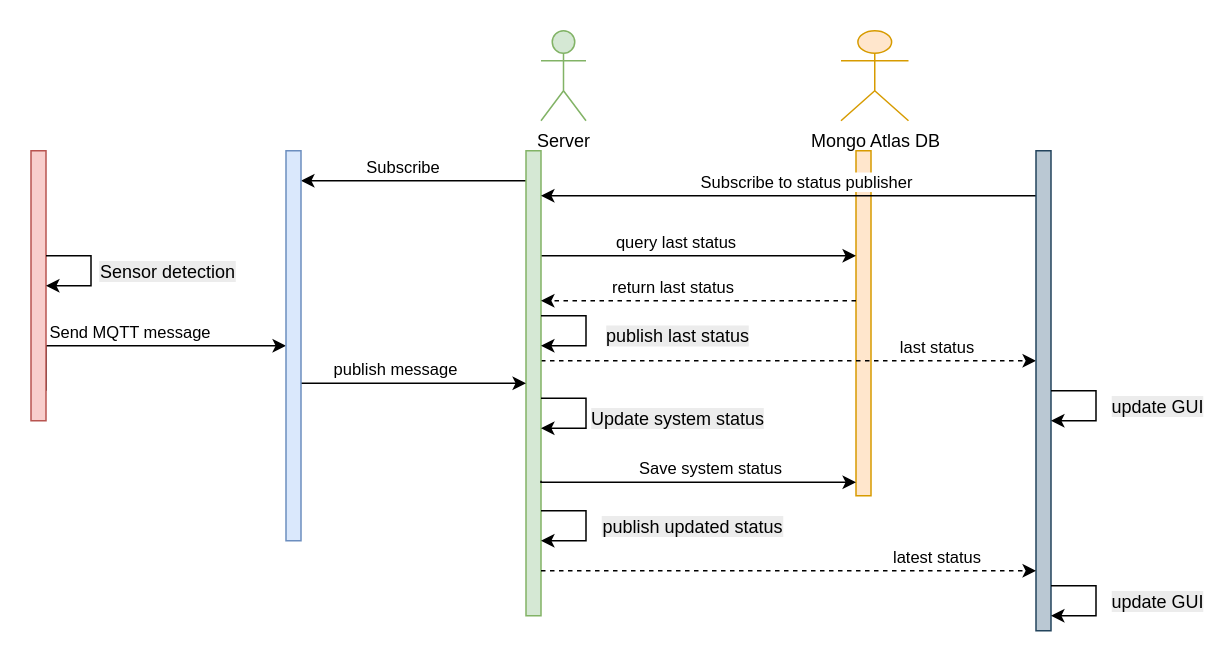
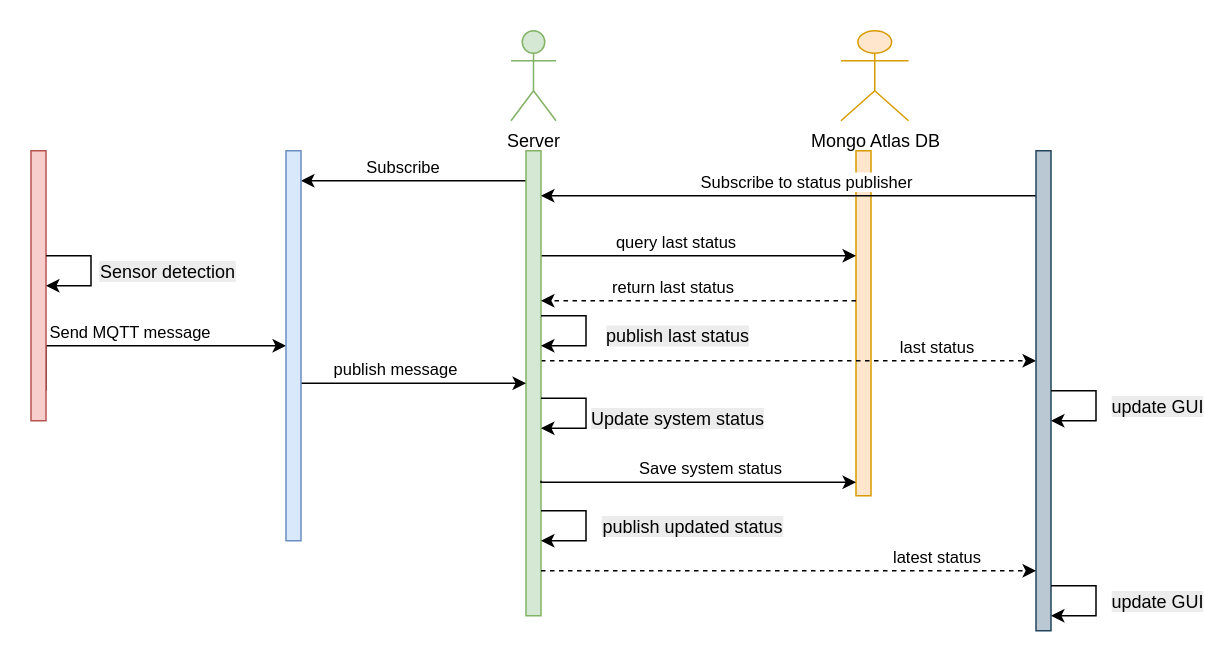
- <mxCell id="3" value="Server" style="shape=umlActor;verticalLabelPosition=bottom;verticalAlign=top;html=1;fillColor=#d5e8d4;strokeColor=#82b366;" parent="1" vertex="1"><mxGeometry x="360" y="20" width="30" height="60" as="geometry" /></mxCell>
+ <mxCell id="3" value="Server" style="shape=umlActor;verticalLabelPosition=bottom;verticalAlign=top;html=1;fillColor=#d5e8d4;strokeColor=#82b366;" parent="1" vertex="1"><mxGeometry x="340" y="20" width="30" height="60" as="geometry" /></mxCell>
